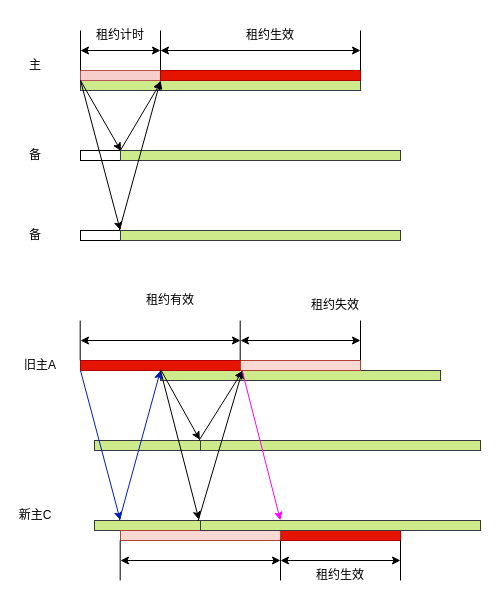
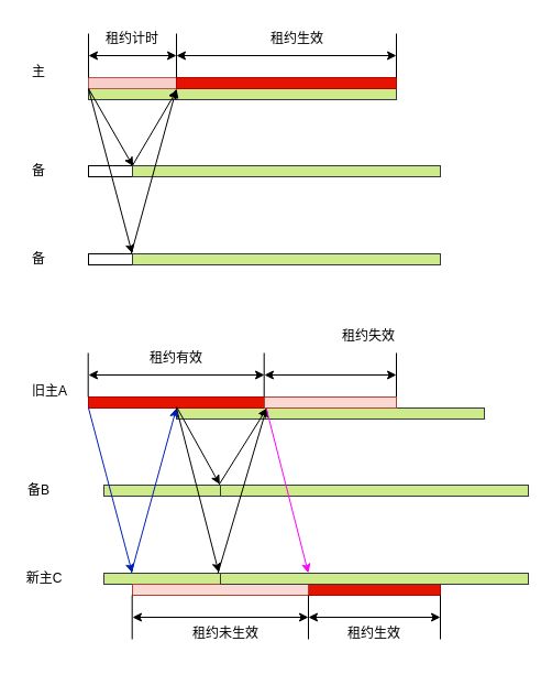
- <mxCell id="52" value="租约有效" style="text;html=1;strokeColor=none;fillColor=none;align=center;verticalAlign=middle;whiteSpace=wrap;rounded=0;" vertex="1" parent="1"><mxGeometry x="140" y="285" width="60" height="30" as="geometry" /></mxCell>
+ <mxCell id="52" value="租约有效" style="text;html=1;strokeColor=none;fillColor=none;align=center;verticalAlign=middle;whiteSpace=wrap;rounded=0;" vertex="1" parent="1"><mxGeometry x="130" y="310" width="60" height="30" as="geometry" /></mxCell>
- <mxCell id="27" value="旧主A" style="text;html=1;strokeColor=none;fillColor=none;align=center;verticalAlign=middle;whiteSpace=wrap;rounded=0;" vertex="1" parent="1"><mxGeometry x="20" y="350" width="40" height="30" as="geometry" /></mxCell>
+ <mxCell id="27" value="旧主A" style="text;html=1;strokeColor=none;fillColor=none;align=center;verticalAlign=middle;whiteSpace=wrap;rounded=0;" vertex="1" parent="1"><mxGeometry x="25" y="340" width="40" height="30" as="geometry" /></mxCell>
+ <mxCell id="28" value="备B" style="text;html=1;strokeColor=none;fillColor=none;align=center;verticalAlign=middle;whiteSpace=wrap;rounded=0;" vertex="1" parent="1"><mxGeometry x="20" y="430" width="30" height="30" as="geometry" /></mxCell>
- <mxCell id="29" value="新主C" style="text;html=1;strokeColor=none;fillColor=none;align=center;verticalAlign=middle;whiteSpace=wrap;rounded=0;" vertex="1" parent="1"><mxGeometry x="15" y="500" width="40" height="30" as="geometry" /></mxCell>
+ <mxCell id="29" value="新主C" style="text;html=1;strokeColor=none;fillColor=none;align=center;verticalAlign=middle;whiteSpace=wrap;rounded=0;" vertex="1" parent="1"><mxGeometry x="20" y="510" width="40" height="30" as="geometry" /></mxCell>
+ <mxCell id="45" value="租约未生效" style="text;html=1;strokeColor=none;fillColor=none;align=center;verticalAlign=middle;whiteSpace=wrap;rounded=0;" vertex="1" parent="1"><mxGeometry x="170" y="560" width="70" height="30" as="geometry" /></mxCell>
